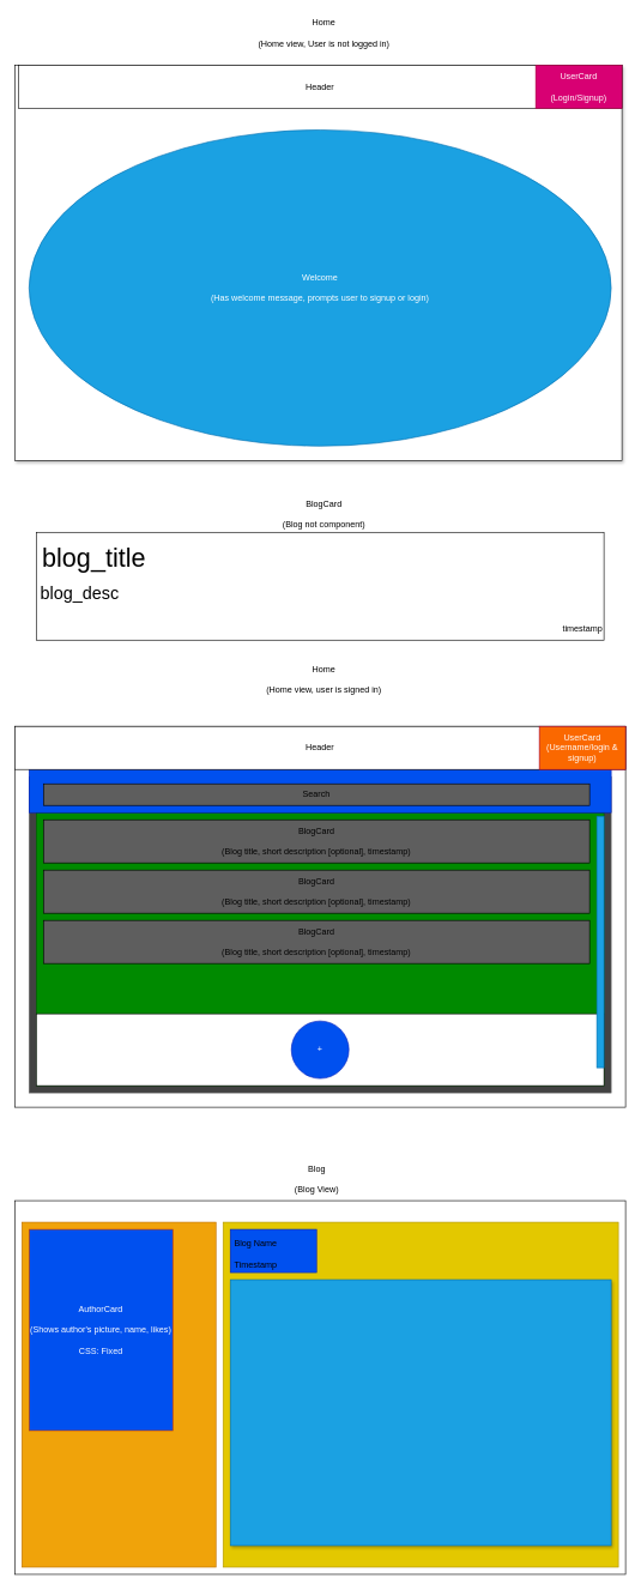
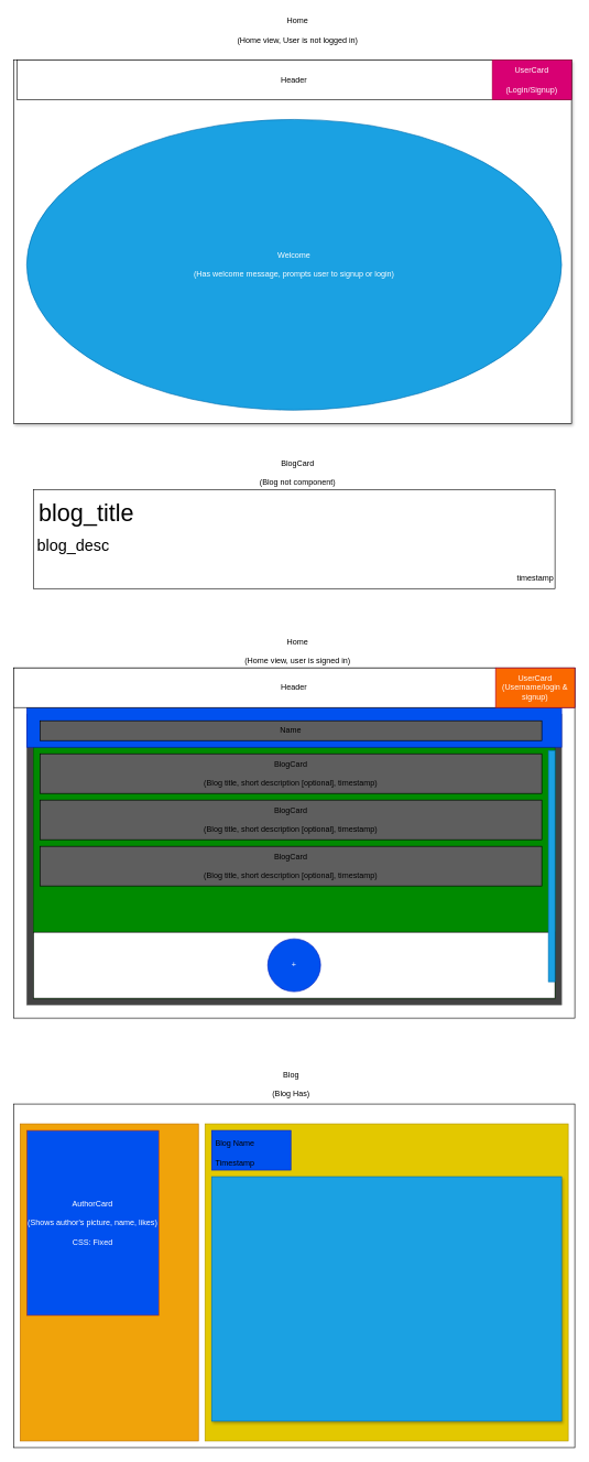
- <mxCell id="20" value="Home&lt;br&gt;&lt;br&gt;(Home view, user is signed in)" style="text;html=1;resizable=0;autosize=1;align=center;verticalAlign=middle;points=[];fillColor=none;strokeColor=none;rounded=0;" vertex="1" parent="1"><mxGeometry x="360" y="920" width="180" height="50" as="geometry" /></mxCell>
+ <mxCell id="20" value="Home&lt;br&gt;&lt;br&gt;(Home view, user is signed in)" style="text;html=1;resizable=0;autosize=1;align=center;verticalAlign=middle;points=[];fillColor=none;strokeColor=none;rounded=0;" vertex="1" parent="1"><mxGeometry x="360" y="960" width="180" height="50" as="geometry" /></mxCell>
- <mxCell id="11" value="Search" style="whiteSpace=wrap;html=1;fillColor=#5E5E5E;gradientColor=none;" parent="1" vertex="1"><mxGeometry x="60" width="760" height="30" as="geometry" y="1090" /></mxCell>
+ <mxCell id="11" value="Name" style="whiteSpace=wrap;html=1;fillColor=#5E5E5E;gradientColor=none;" parent="1" vertex="1"><mxGeometry x="60" width="760" height="30" as="geometry" y="1090" /></mxCell>
- <mxCell id="18" value="Blog&lt;br&gt;&lt;br&gt;(Blog View)" style="text;html=1;resizable=0;autosize=1;align=center;verticalAlign=middle;points=[];fillColor=none;strokeColor=none;rounded=0;" vertex="1" parent="1"><mxGeometry x="400" y="1615" width="80" height="50" as="geometry" /></mxCell>
+ <mxCell id="18" value="Blog&lt;br&gt;&lt;br&gt;(Blog Has)" style="text;html=1;resizable=0;autosize=1;align=center;verticalAlign=middle;points=[];fillColor=none;strokeColor=none;rounded=0;" vertex="1" parent="1"><mxGeometry x="400" y="1615" width="80" height="50" as="geometry" /></mxCell>
